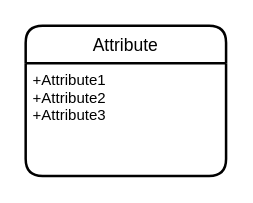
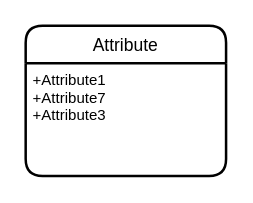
- <mxCell id="3" value="+Attribute1&#10;+Attribute2&#10;+Attribute3" style="align=left;strokeColor=none;fillColor=none;spacingLeft=4;fontSize=12;verticalAlign=top;resizable=0;rotatable=0;part=1;" vertex="1" parent="2"><mxGeometry y="30" width="160" height="90" as="geometry" /></mxCell>
+ <mxCell id="3" value="+Attribute1&#10;+Attribute7&#10;+Attribute3" style="align=left;strokeColor=none;fillColor=none;spacingLeft=4;fontSize=12;verticalAlign=top;resizable=0;rotatable=0;part=1;" vertex="1" parent="2"><mxGeometry y="30" width="160" height="90" as="geometry" /></mxCell>
